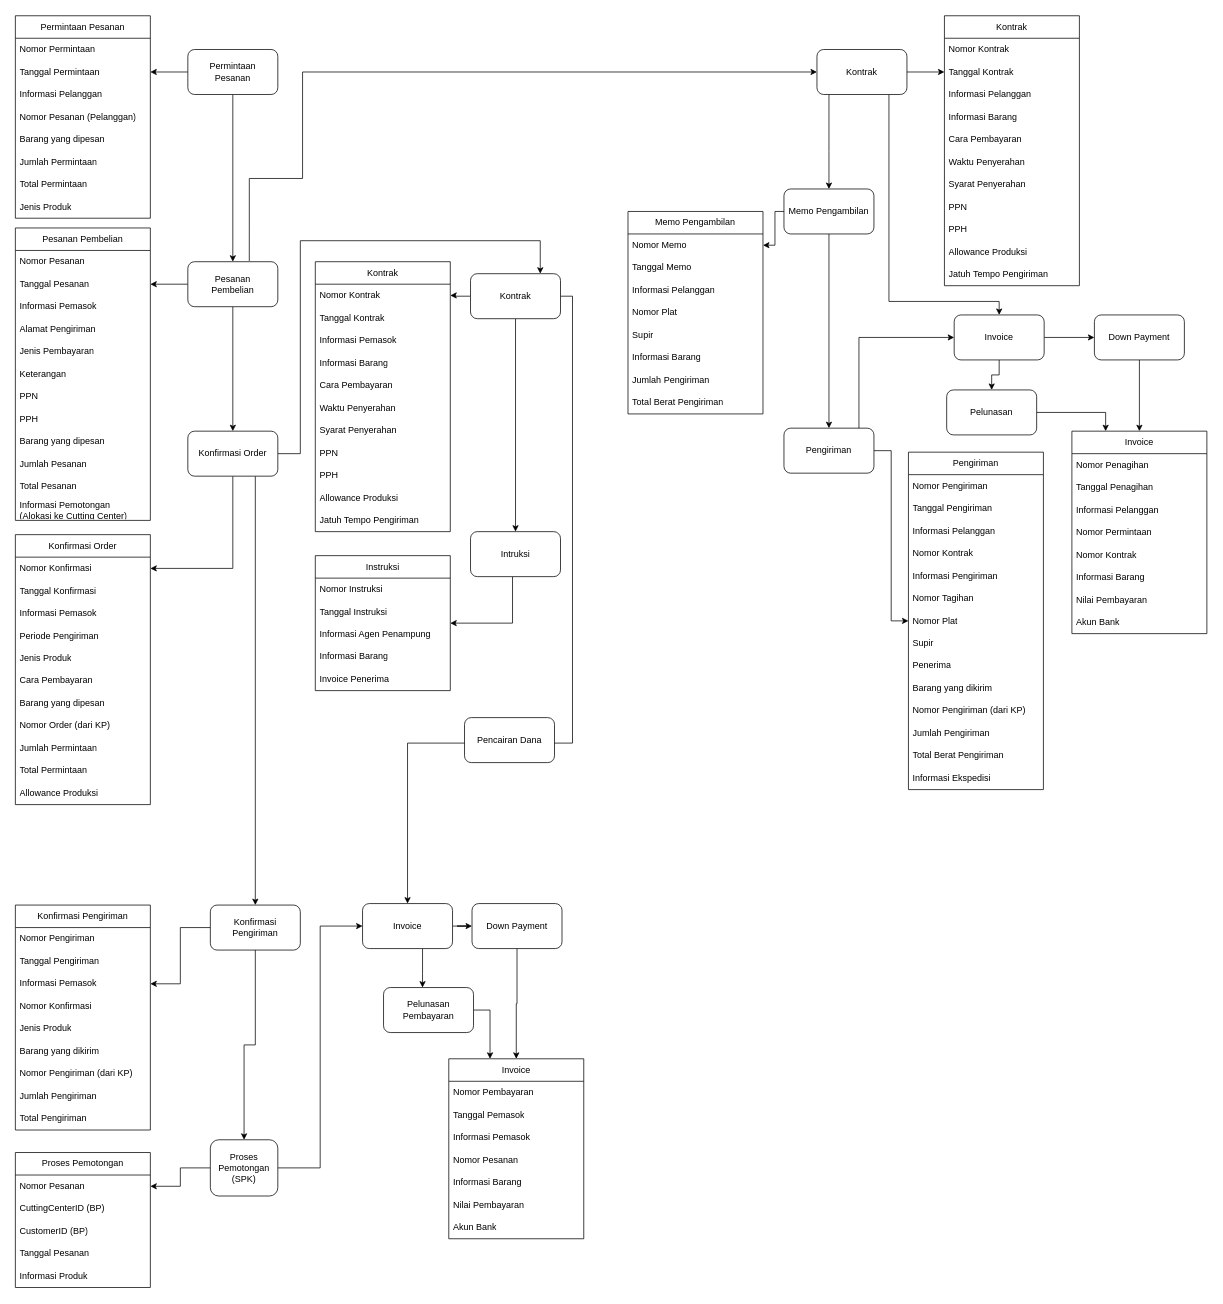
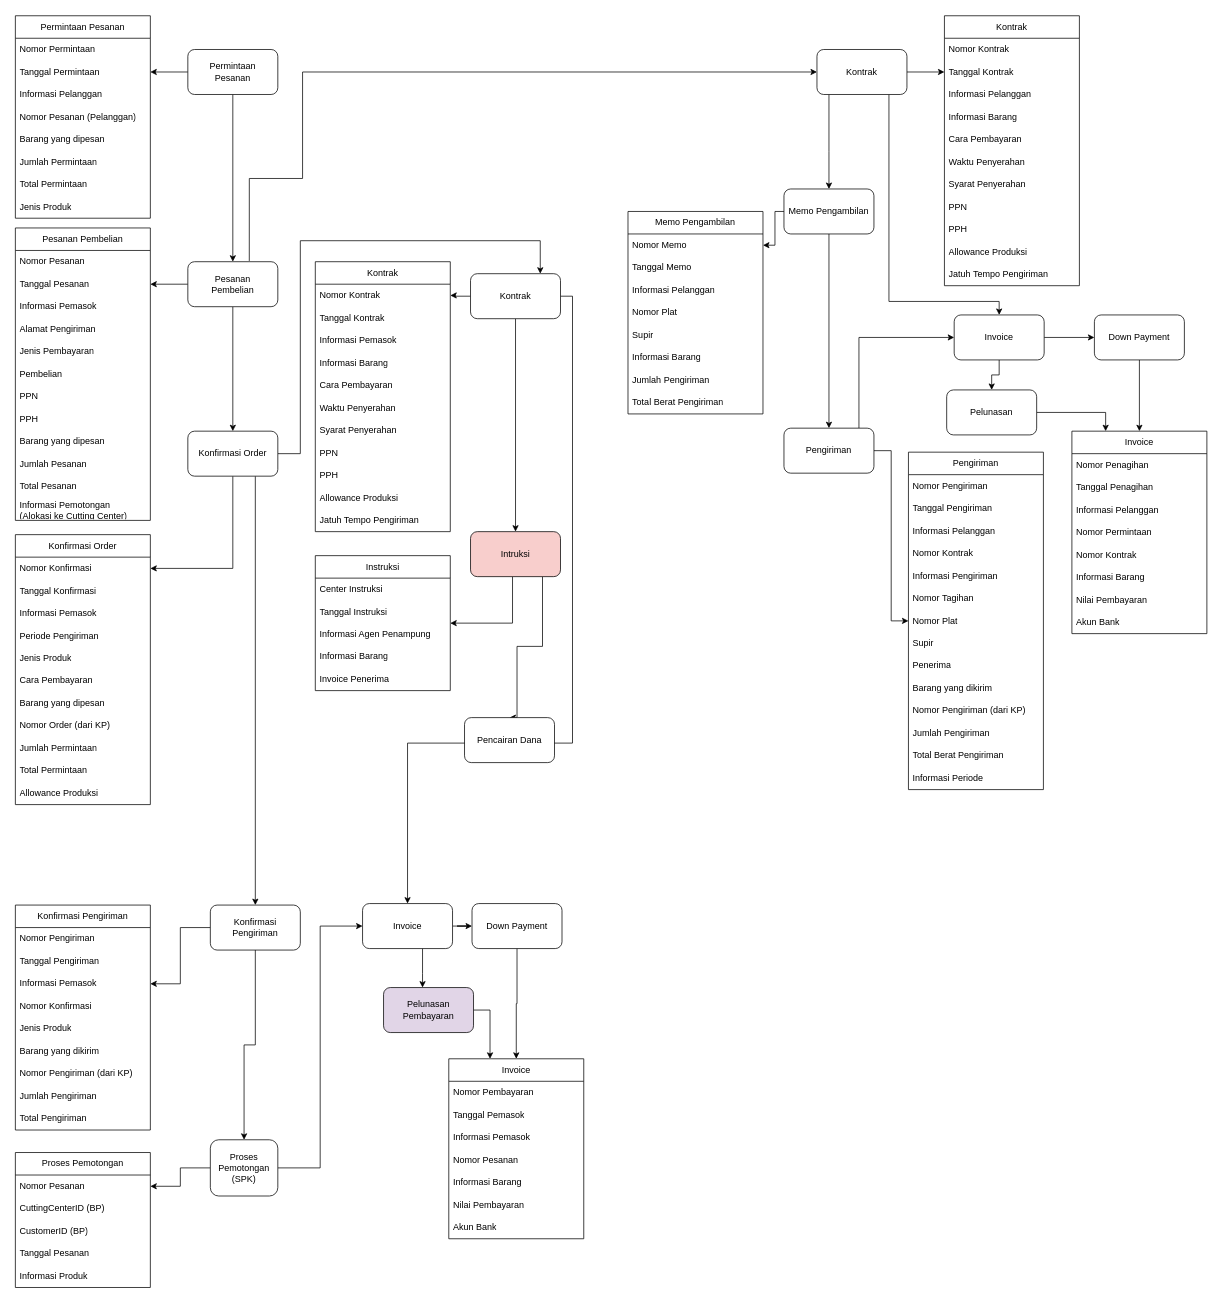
- <mxCell id="24" value="Keterangan" style="text;strokeColor=none;fillColor=none;align=left;verticalAlign=middle;spacingLeft=4;spacingRight=4;overflow=hidden;points=[[0,0.5],[1,0.5]];portConstraint=eastwest;rotatable=0;whiteSpace=wrap;html=1;" vertex="1" parent="18"><mxGeometry y="180" width="180" height="30" as="geometry" /></mxCell>
+ <mxCell id="24" value="Pembelian" style="text;strokeColor=none;fillColor=none;align=left;verticalAlign=middle;spacingLeft=4;spacingRight=4;overflow=hidden;points=[[0,0.5],[1,0.5]];portConstraint=eastwest;rotatable=0;whiteSpace=wrap;html=1;" vertex="1" parent="18"><mxGeometry y="180" width="180" height="30" as="geometry" /></mxCell>
- <mxCell id="152" value="Intruksi" style="rounded=1;whiteSpace=wrap;html=1;" vertex="1" parent="1"><mxGeometry x="627" y="708" width="120" height="60" as="geometry" /></mxCell>
+ <mxCell id="152" value="Intruksi" style="rounded=1;whiteSpace=wrap;html=1;fillColor=#f8cecc;" vertex="1" parent="1"><mxGeometry x="627" y="708" width="120" height="60" as="geometry" /></mxCell>
- <mxCell id="154" value="Nomor Instruksi" style="text;strokeColor=none;fillColor=none;align=left;verticalAlign=middle;spacingLeft=4;spacingRight=4;overflow=hidden;points=[[0,0.5],[1,0.5]];portConstraint=eastwest;rotatable=0;whiteSpace=wrap;html=1;" vertex="1" parent="153"><mxGeometry y="30" width="180" height="30" as="geometry" /></mxCell>
+ <mxCell id="154" value="Center Instruksi" style="text;strokeColor=none;fillColor=none;align=left;verticalAlign=middle;spacingLeft=4;spacingRight=4;overflow=hidden;points=[[0,0.5],[1,0.5]];portConstraint=eastwest;rotatable=0;whiteSpace=wrap;html=1;" vertex="1" parent="153"><mxGeometry y="30" width="180" height="30" as="geometry" /></mxCell>
+ <mxCell id="151" style="edgeStyle=orthogonalEdgeStyle;rounded=0;orthogonalLoop=1;jettySize=auto;html=1;entryX=0.5;entryY=0;entryDx=0;entryDy=0;" edge="1" parent="1" source="152" target="159"><mxGeometry relative="1" as="geometry"><Array as="points"><mxPoint x="723" y="861" /><mxPoint x="689" y="861" /></Array></mxGeometry></mxCell>
- <mxCell id="109" value="Informasi Ekspedisi" style="text;strokeColor=none;fillColor=none;align=left;verticalAlign=middle;spacingLeft=4;spacingRight=4;overflow=hidden;points=[[0,0.5],[1,0.5]];portConstraint=eastwest;rotatable=0;whiteSpace=wrap;html=1;" vertex="1" parent="95"><mxGeometry y="420" width="180" height="30" as="geometry" /></mxCell>
+ <mxCell id="109" value="Informasi Periode" style="text;strokeColor=none;fillColor=none;align=left;verticalAlign=middle;spacingLeft=4;spacingRight=4;overflow=hidden;points=[[0,0.5],[1,0.5]];portConstraint=eastwest;rotatable=0;whiteSpace=wrap;html=1;" vertex="1" parent="95"><mxGeometry y="420" width="180" height="30" as="geometry" /></mxCell>
- <mxCell id="125" value="Pelunasan Pembayaran" style="rounded=1;whiteSpace=wrap;html=1;" vertex="1" parent="1"><mxGeometry x="511" y="1316" width="120" height="60" as="geometry" /></mxCell>
+ <mxCell id="125" value="Pelunasan Pembayaran" style="rounded=1;whiteSpace=wrap;html=1;fillColor=#e1d5e7;" vertex="1" parent="1"><mxGeometry x="511" y="1316" width="120" height="60" as="geometry" /></mxCell>
